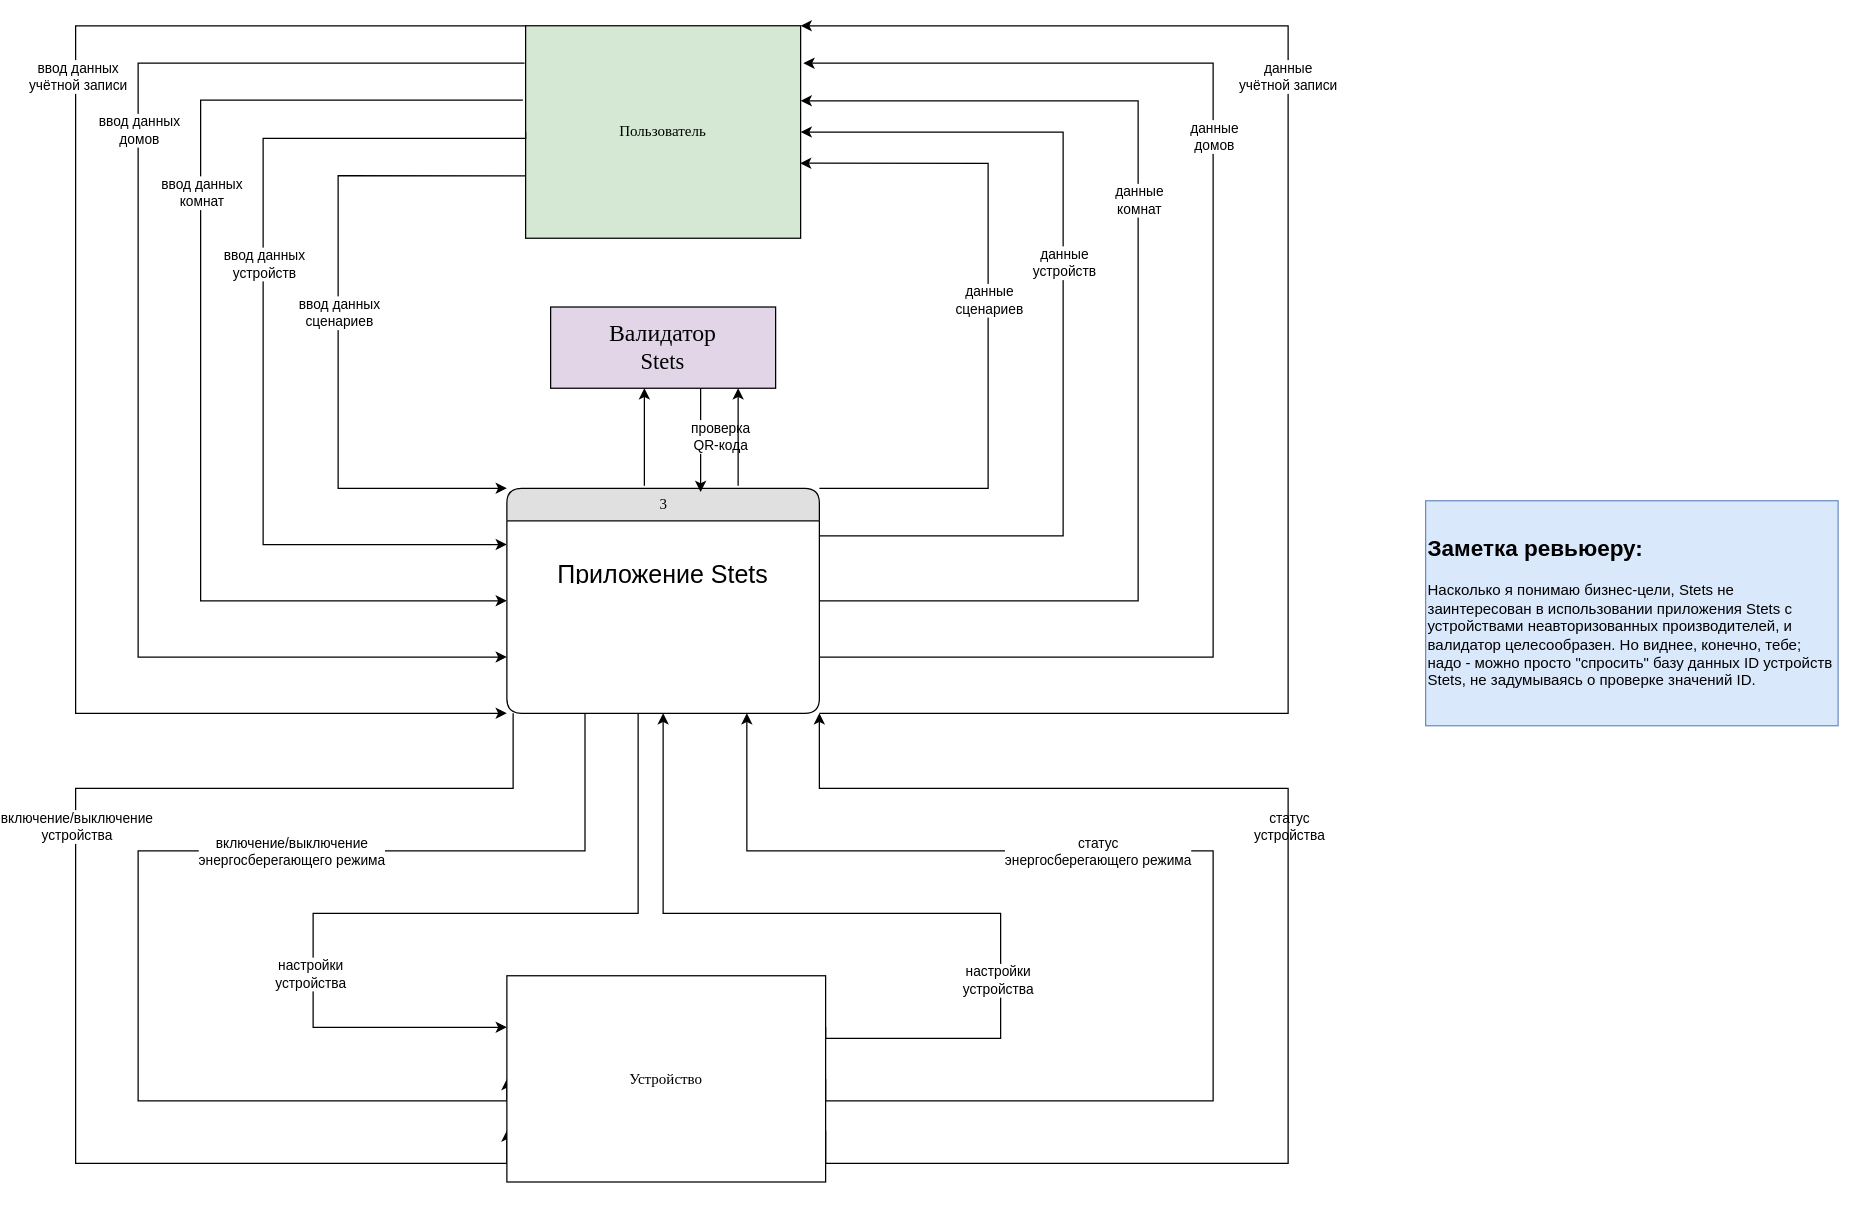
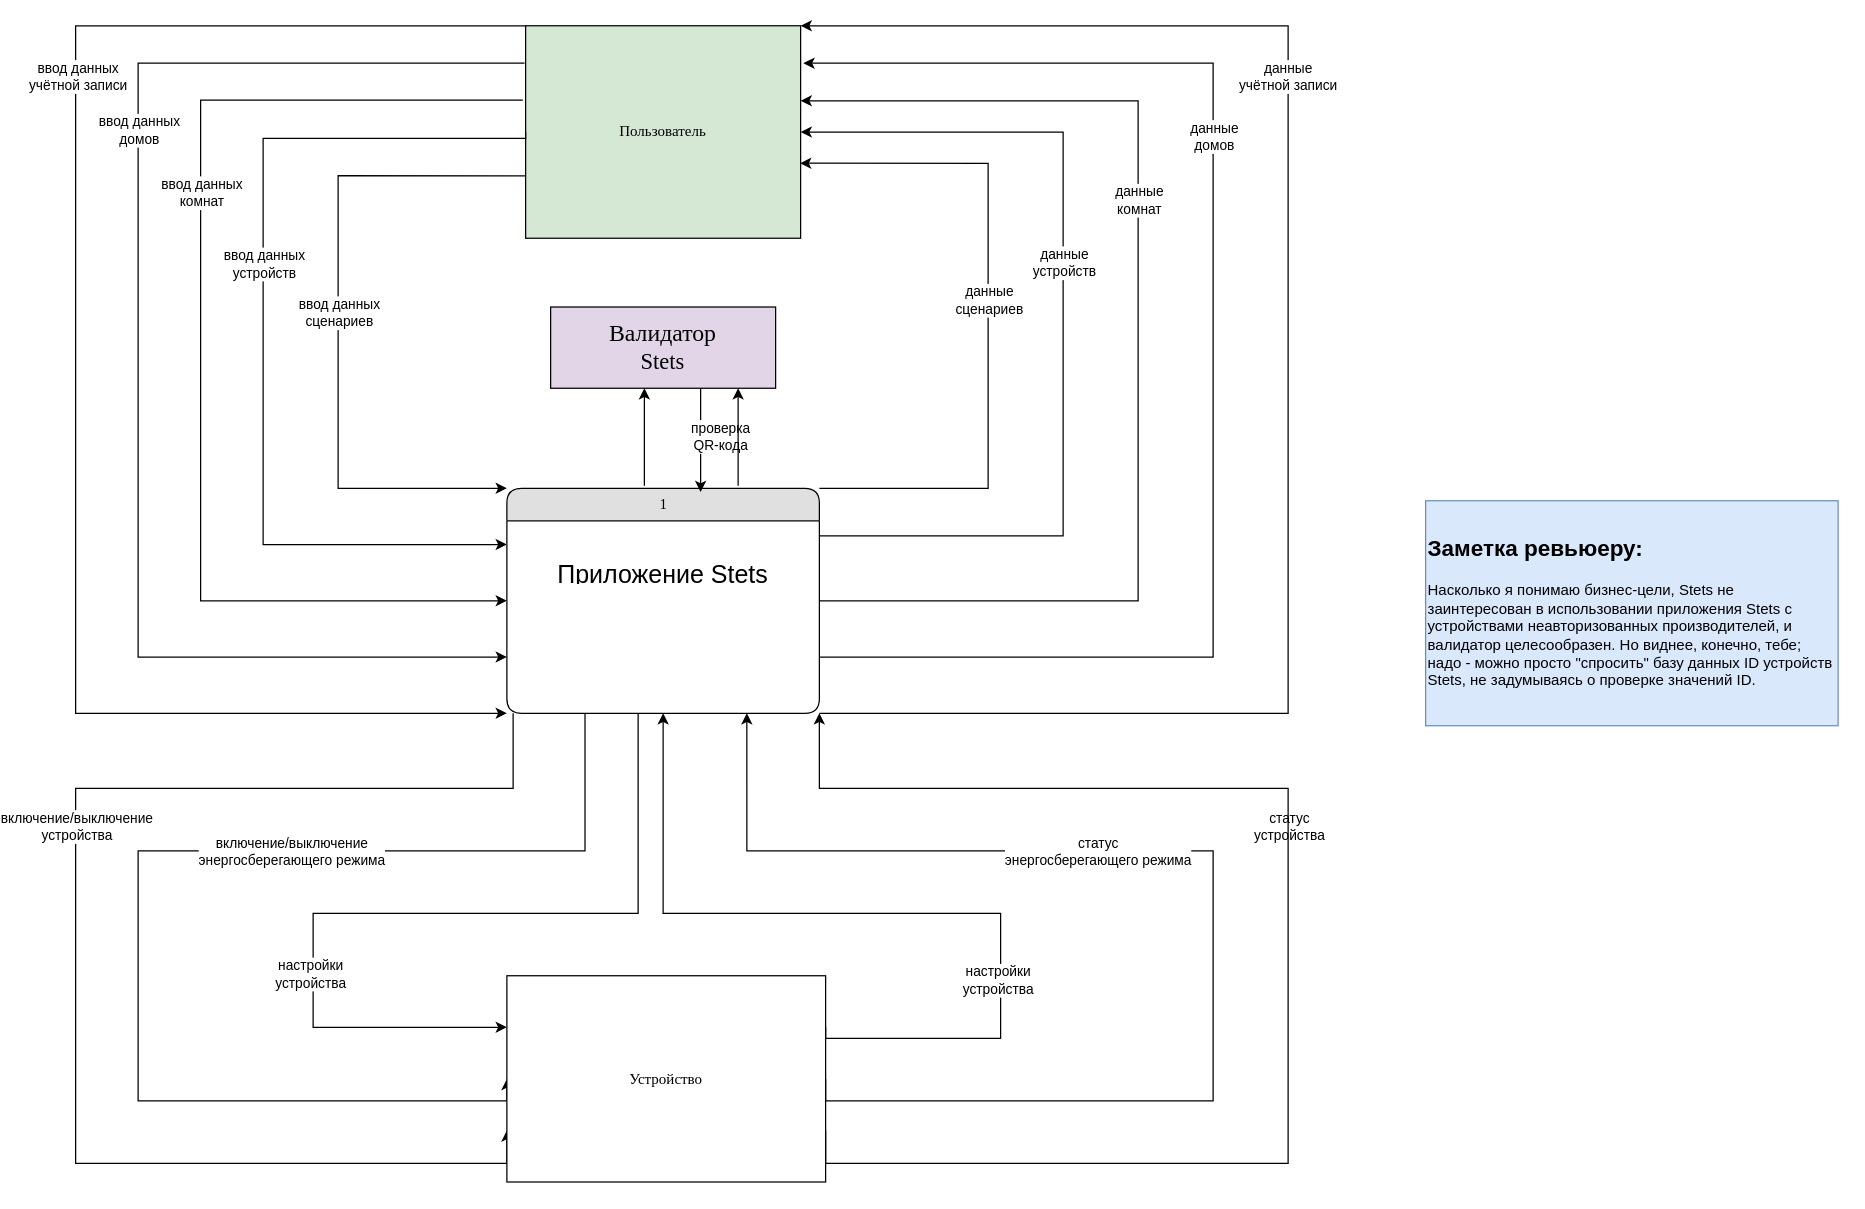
- <mxCell id="13" value="3" style="swimlane;html=1;fontStyle=0;childLayout=stackLayout;horizontal=1;startSize=26;fillColor=#e0e0e0;horizontalStack=0;resizeParent=1;resizeLast=0;collapsible=1;marginBottom=0;swimlaneFillColor=#ffffff;align=center;rounded=1;shadow=0;comic=0;labelBackgroundColor=none;strokeWidth=1;fontFamily=Verdana;fontSize=12" vertex="1" parent="1"><mxGeometry x="365" y="390" width="250" height="180" as="geometry" /></mxCell>
+ <mxCell id="13" value="1" style="swimlane;html=1;fontStyle=0;childLayout=stackLayout;horizontal=1;startSize=26;fillColor=#e0e0e0;horizontalStack=0;resizeParent=1;resizeLast=0;collapsible=1;marginBottom=0;swimlaneFillColor=#ffffff;align=center;rounded=1;shadow=0;comic=0;labelBackgroundColor=none;strokeWidth=1;fontFamily=Verdana;fontSize=12" vertex="1" parent="1"><mxGeometry x="365" y="390" width="250" height="180" as="geometry" /></mxCell>
